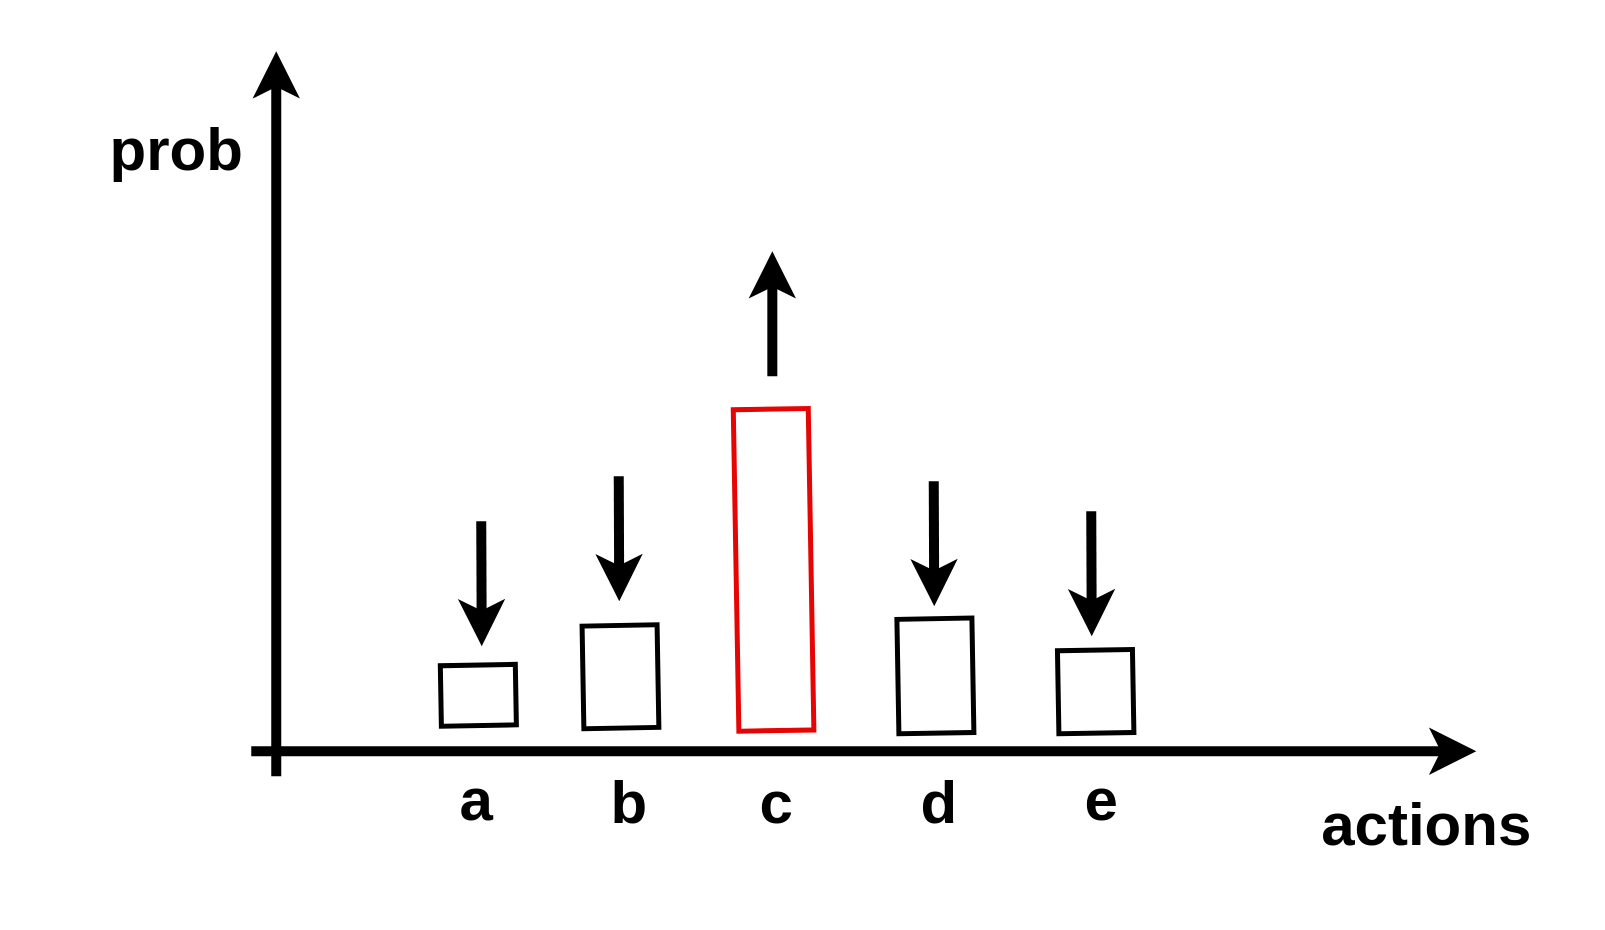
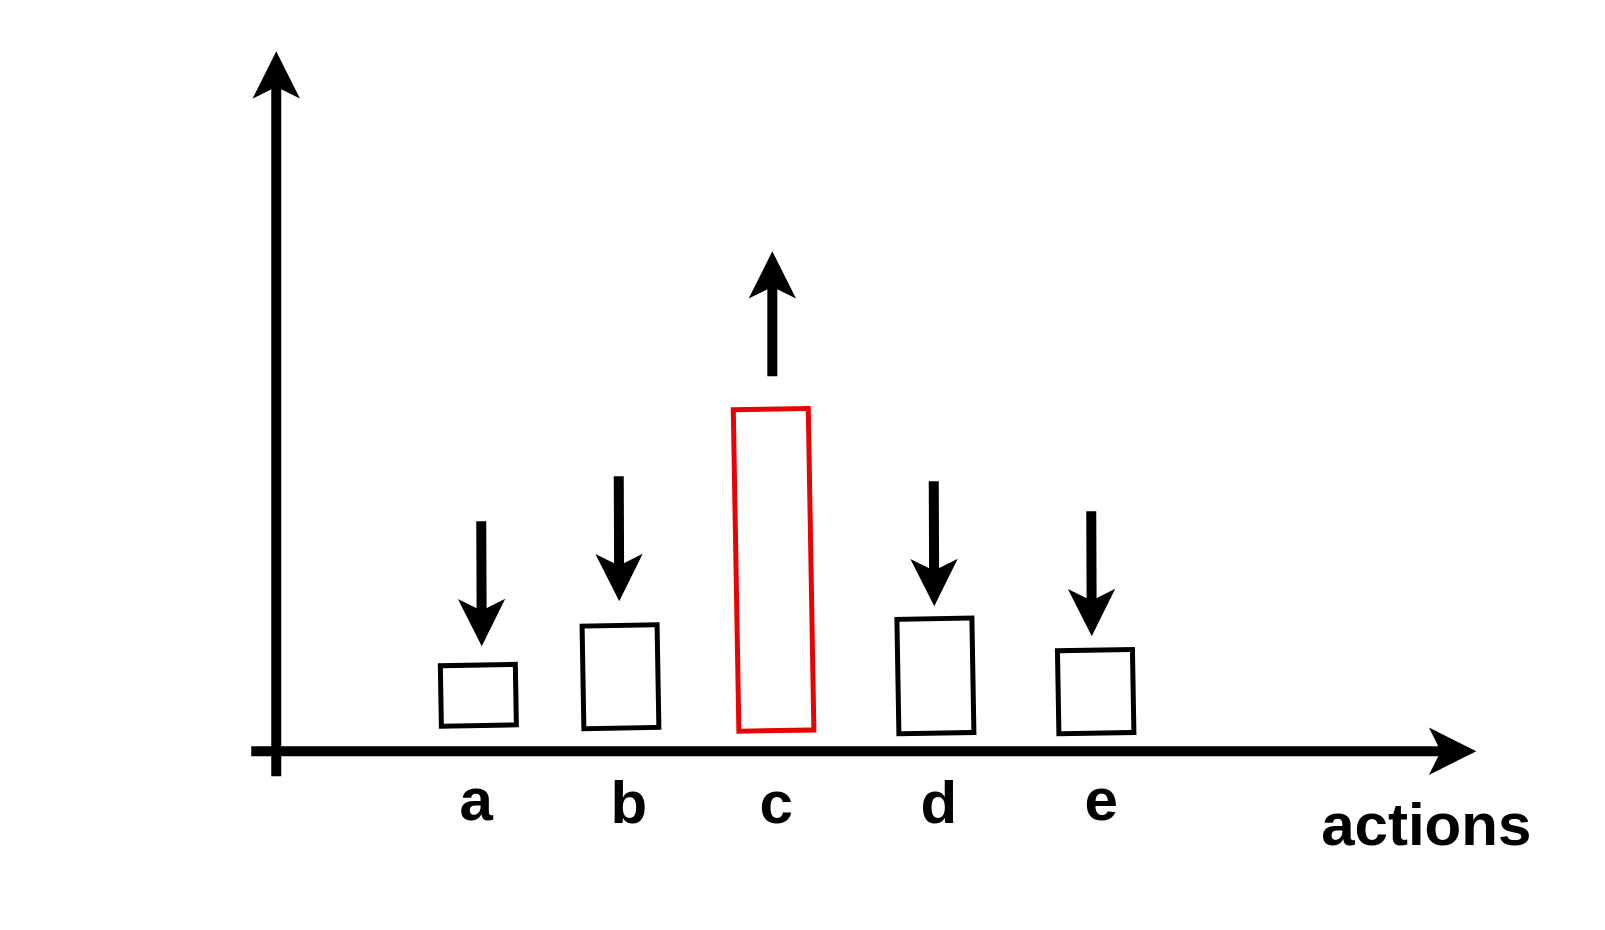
- <mxCell id="14" value="prob" style="text;strokeColor=none;fillColor=none;html=1;fontSize=24;fontStyle=1;verticalAlign=middle;align=center;strokeWidth=2;" vertex="1" parent="1"><mxGeometry x="20" y="40" width="100" height="40" as="geometry" /></mxCell>
